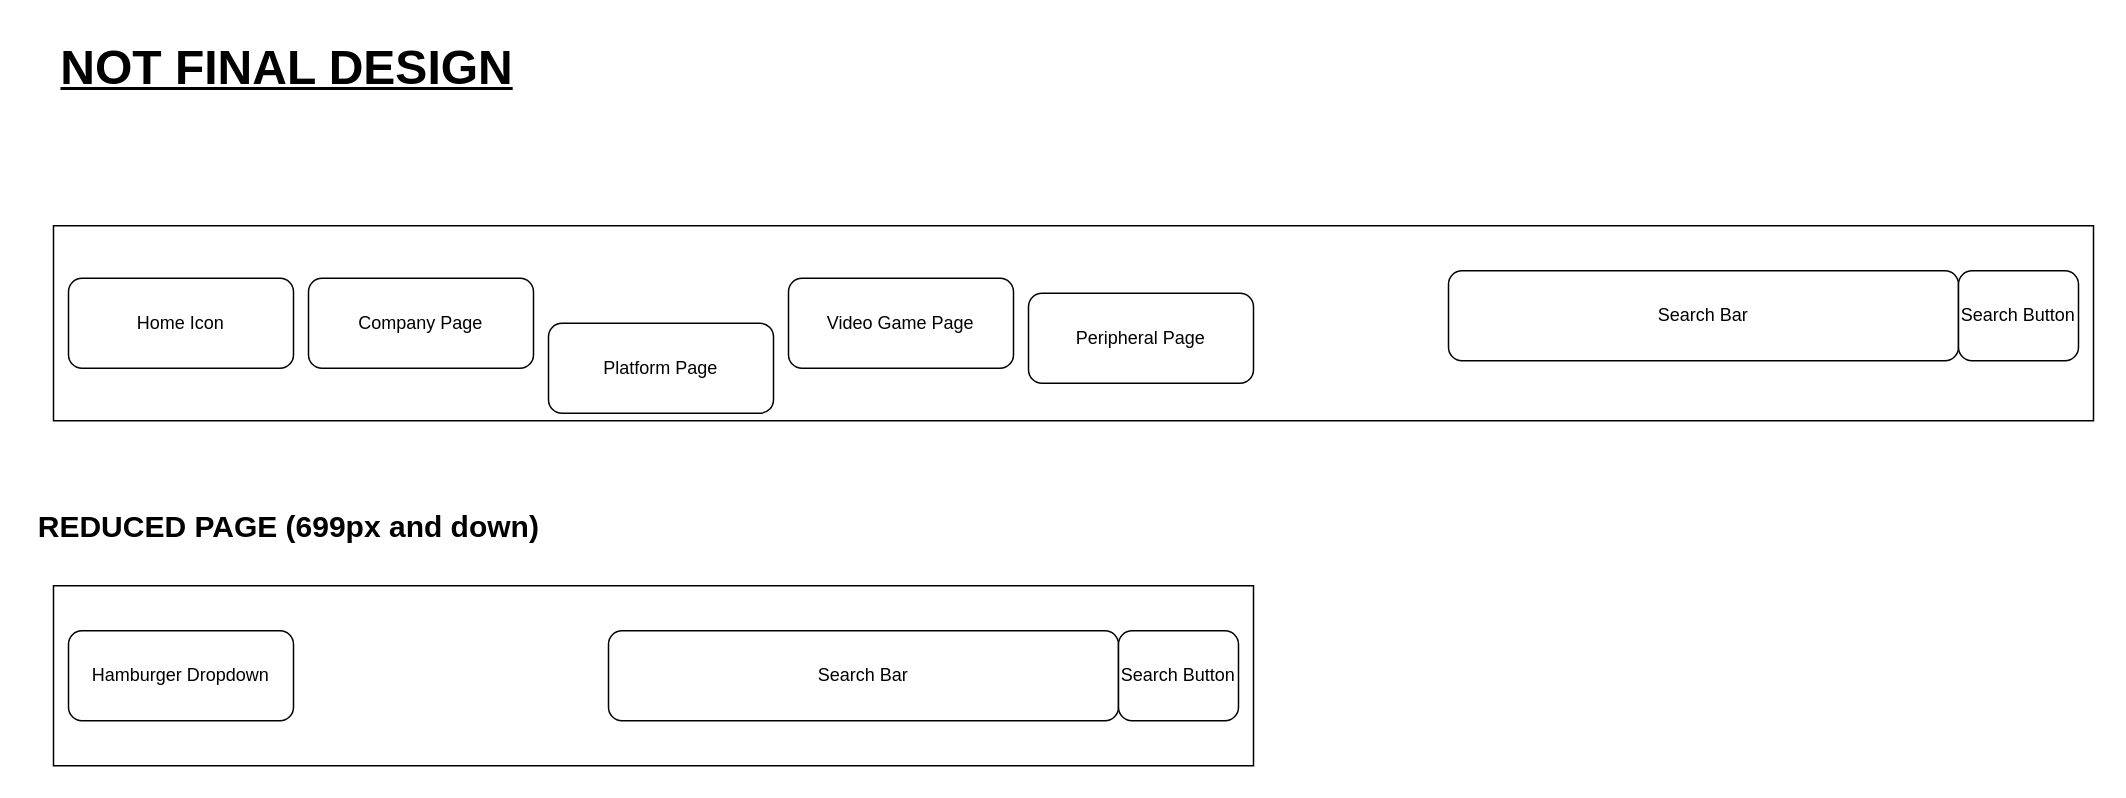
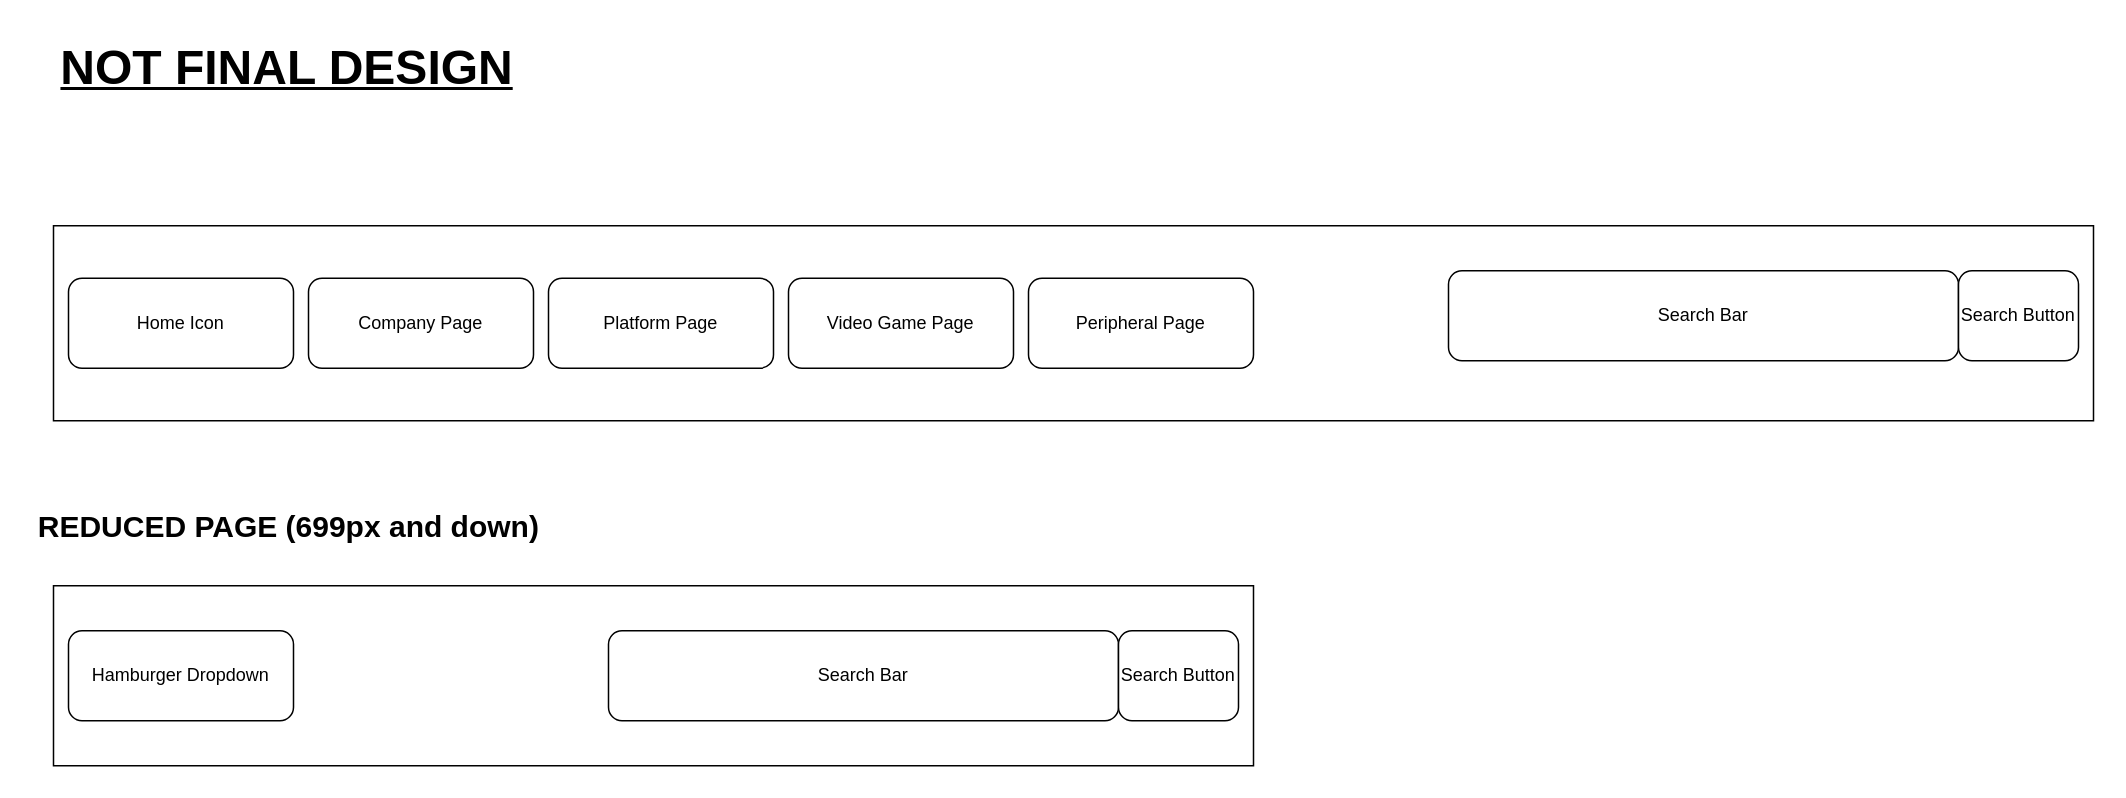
- <mxCell id="7" value="Peripheral Page" style="rounded=1;whiteSpace=wrap;html=1;" vertex="1" parent="1"><mxGeometry x="685" y="195" width="150" height="60" as="geometry" /></mxCell>
+ <mxCell id="7" value="Peripheral Page" style="rounded=1;whiteSpace=wrap;html=1;" vertex="1" parent="1"><mxGeometry x="685" y="185" width="150" height="60" as="geometry" /></mxCell>
- <mxCell id="5" value="Platform Page" style="rounded=1;whiteSpace=wrap;html=1;" vertex="1" parent="1"><mxGeometry x="365" y="215" width="150" height="60" as="geometry" /></mxCell>
+ <mxCell id="5" value="Platform Page" style="rounded=1;whiteSpace=wrap;html=1;" vertex="1" parent="1"><mxGeometry x="365" y="185" width="150" height="60" as="geometry" /></mxCell>
